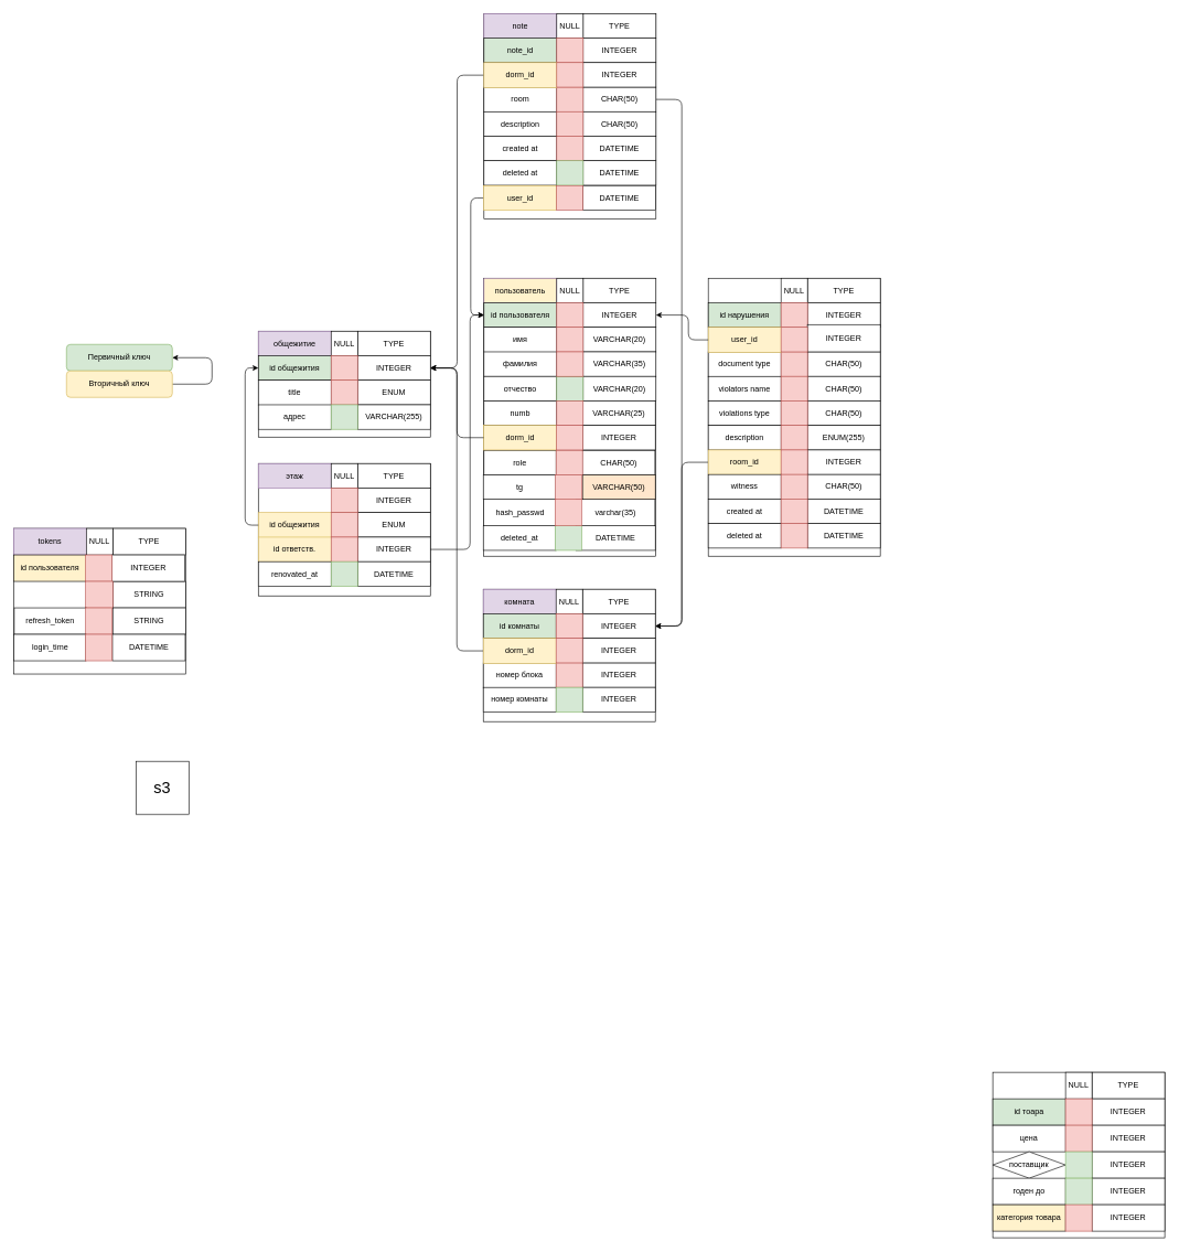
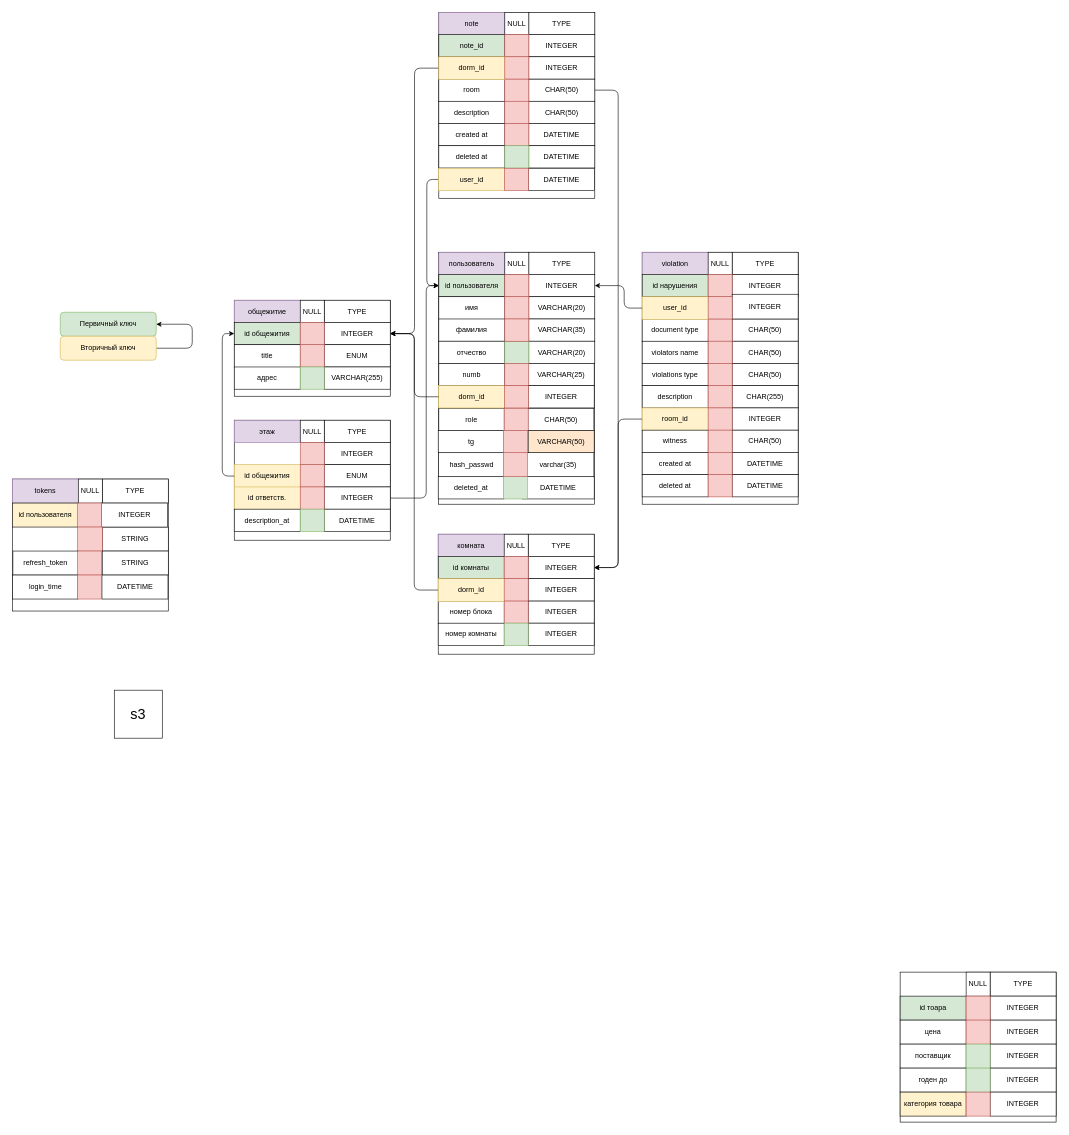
- <mxCell id="59" value="пользователь" style="rounded=0;whiteSpace=wrap;html=1;fillColor=#fff2cc;strokeColor=#9673a6;container=0;" parent="56" vertex="1"><mxGeometry x="1" width="110" height="37.073" as="geometry" /></mxCell>
+ <mxCell id="59" value="пользователь" style="rounded=0;whiteSpace=wrap;html=1;fillColor=#e1d5e7;strokeColor=#9673a6;container=0;" parent="56" vertex="1"><mxGeometry x="1" width="110" height="37.073" as="geometry" /></mxCell>
+ <mxCell id="115" value="violation" style="rounded=0;whiteSpace=wrap;html=1;fillColor=#e1d5e7;strokeColor=#9673a6;container=0;" parent="112" vertex="1"><mxGeometry width="110" height="37.073" as="geometry" /></mxCell>
- <mxCell id="132" value="ENUM(255)" style="rounded=0;whiteSpace=wrap;html=1;container=0;" parent="112" vertex="1"><mxGeometry x="150" y="222.43" width="110" height="37.073" as="geometry" /></mxCell>
+ <mxCell id="132" value="CHAR(255)" style="rounded=0;whiteSpace=wrap;html=1;container=0;" parent="112" vertex="1"><mxGeometry x="150" y="222.43" width="110" height="37.073" as="geometry" /></mxCell>
- <mxCell id="190" value="renovated_at" style="rounded=0;whiteSpace=wrap;html=1;container=0;" vertex="1" parent="176"><mxGeometry y="148.29" width="110" height="37.073" as="geometry" /></mxCell>
+ <mxCell id="190" value="description_at" style="rounded=0;whiteSpace=wrap;html=1;container=0;" vertex="1" parent="176"><mxGeometry y="148.29" width="110" height="37.073" as="geometry" /></mxCell>
- <mxCell id="21" value="&lt;font style=&quot;font-size: 24px;&quot;&gt;s3&lt;/font&gt;" style="whiteSpace=wrap;html=1;aspect=fixed;" parent="1" vertex="1"><mxGeometry x="205" y="1150" width="80" height="80" as="geometry" /></mxCell>
+ <mxCell id="21" value="&lt;font style=&quot;font-size: 24px;&quot;&gt;s3&lt;/font&gt;" style="whiteSpace=wrap;html=1;aspect=fixed;" parent="1" vertex="1"><mxGeometry x="190" y="1150" width="80" height="80" as="geometry" /></mxCell>
- <mxCell id="13" value="поставщик" style="rhombus;whiteSpace=wrap;html=1;container=0;" parent="2" vertex="1"><mxGeometry y="120" width="110" height="40" as="geometry" /></mxCell>
+ <mxCell id="13" value="поставщик" style="rounded=0;whiteSpace=wrap;html=1;container=0;" parent="2" vertex="1"><mxGeometry y="120" width="110" height="40" as="geometry" /></mxCell>
